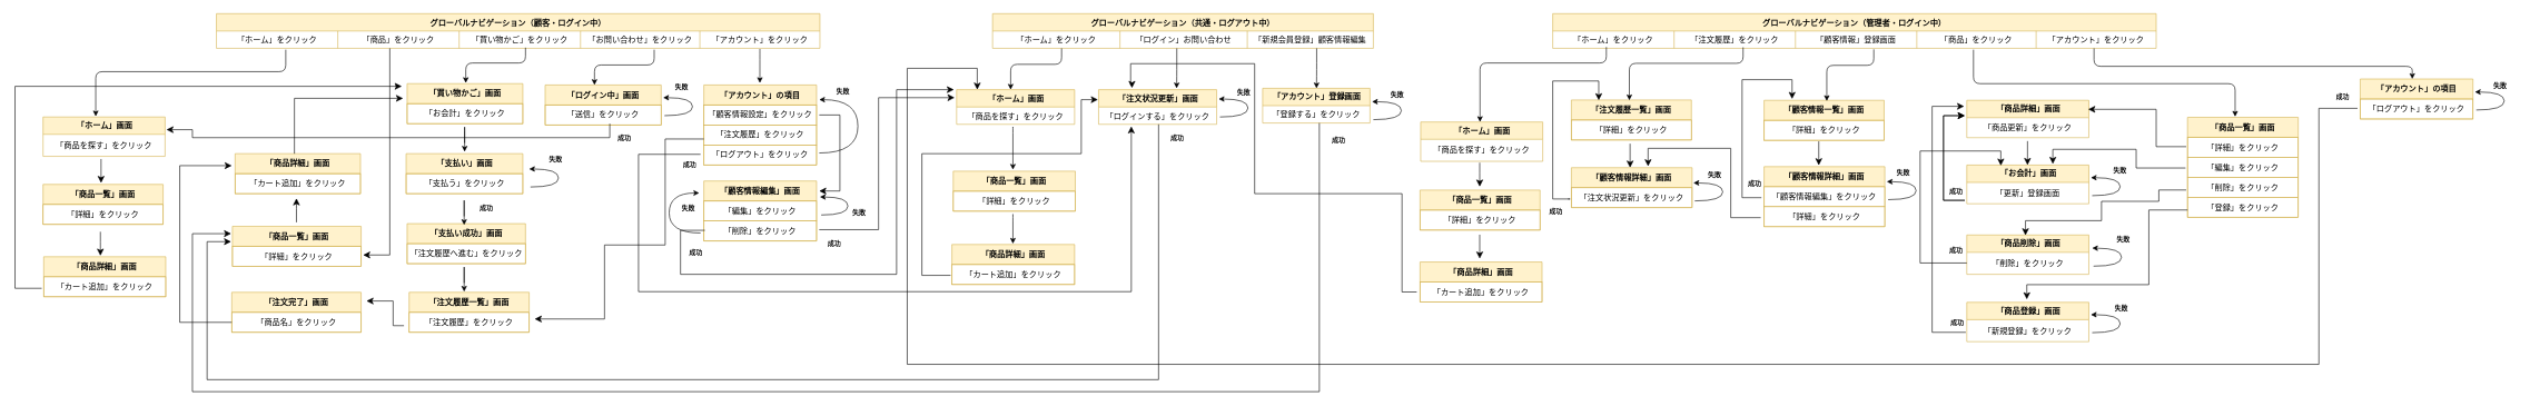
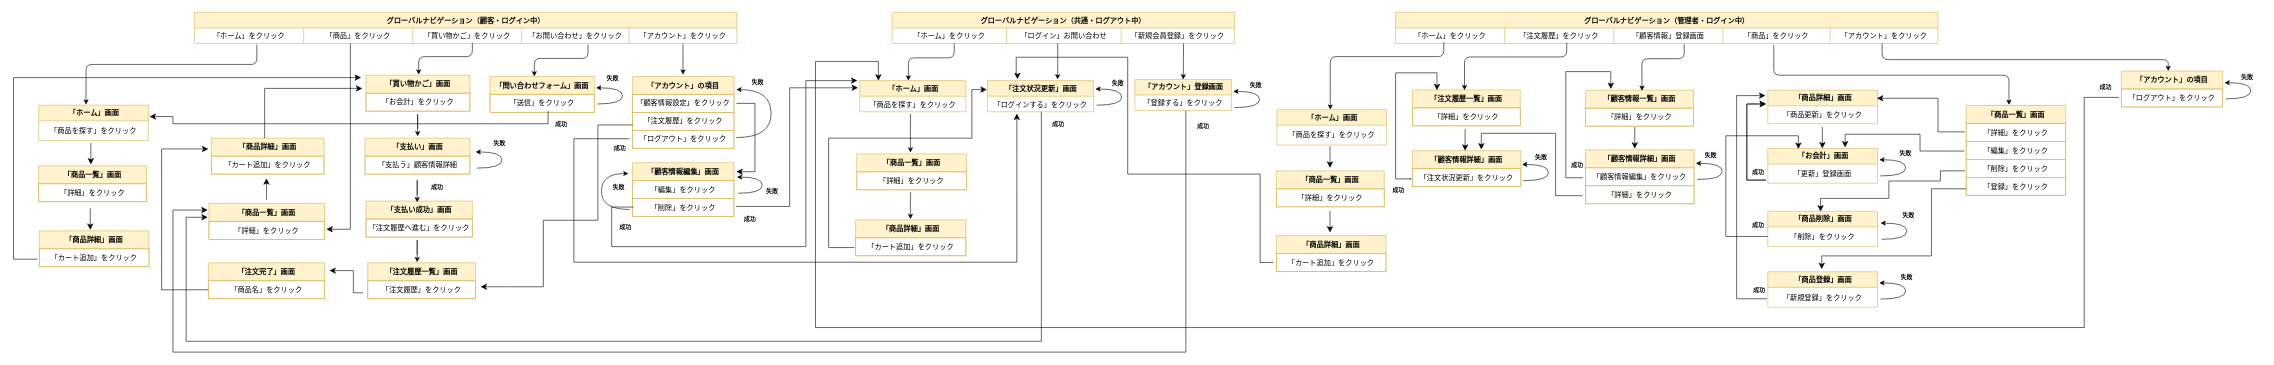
- <mxCell id="6" value="「新規会員登録」顧客情報編集" style="shape=partialRectangle;html=1;whiteSpace=wrap;connectable=0;fillColor=none;top=0;left=0;bottom=0;right=0;overflow=hidden;shadow=0;strokeColor=default;align=center;" parent="3" vertex="1"><mxGeometry x="382" width="189" height="26" as="geometry"><mxRectangle width="189" height="26" as="alternateBounds" /></mxGeometry></mxCell>
+ <mxCell id="6" value="「新規会員登録」をクリック" style="shape=partialRectangle;html=1;whiteSpace=wrap;connectable=0;fillColor=none;top=0;left=0;bottom=0;right=0;overflow=hidden;shadow=0;strokeColor=default;align=center;" parent="3" vertex="1"><mxGeometry x="382" width="189" height="26" as="geometry"><mxRectangle width="189" height="26" as="alternateBounds" /></mxGeometry></mxCell>
- <mxCell id="46" value="「ログイン中」画面" style="swimlane;fontStyle=1;childLayout=stackLayout;horizontal=1;startSize=30;horizontalStack=0;resizeParent=1;resizeParentMax=0;resizeLast=0;collapsible=1;marginBottom=0;whiteSpace=wrap;html=1;shadow=0;strokeColor=#d6b656;fontFamily=Helvetica;fontSize=12;fillColor=#fff2cc;align=center;" parent="1" vertex="1"><mxGeometry x="815" y="127" width="174" height="60" as="geometry" /></mxCell>
+ <mxCell id="46" value="「問い合わせフォーム」画面" style="swimlane;fontStyle=1;childLayout=stackLayout;horizontal=1;startSize=30;horizontalStack=0;resizeParent=1;resizeParentMax=0;resizeLast=0;collapsible=1;marginBottom=0;whiteSpace=wrap;html=1;shadow=0;strokeColor=#d6b656;fontFamily=Helvetica;fontSize=12;fillColor=#fff2cc;align=center;" parent="1" vertex="1"><mxGeometry x="815" y="127" width="174" height="60" as="geometry" /></mxCell>
- <mxCell id="41" value="「支払う」をクリック" style="text;align=center;verticalAlign=middle;spacingLeft=4;spacingRight=4;overflow=hidden;points=[[0,0.5],[1,0.5]];portConstraint=eastwest;rotatable=0;whiteSpace=wrap;html=1;shadow=0;fontFamily=Helvetica;fontSize=12;strokeColor=#D6B656;" parent="40" vertex="1"><mxGeometry y="30" width="175" height="30" as="geometry" /></mxCell>
+ <mxCell id="41" value="「支払う」顧客情報詳細" style="text;align=center;verticalAlign=middle;spacingLeft=4;spacingRight=4;overflow=hidden;points=[[0,0.5],[1,0.5]];portConstraint=eastwest;rotatable=0;whiteSpace=wrap;html=1;shadow=0;fontFamily=Helvetica;fontSize=12;strokeColor=#D6B656;" parent="40" vertex="1"><mxGeometry y="30" width="175" height="30" as="geometry" /></mxCell>
